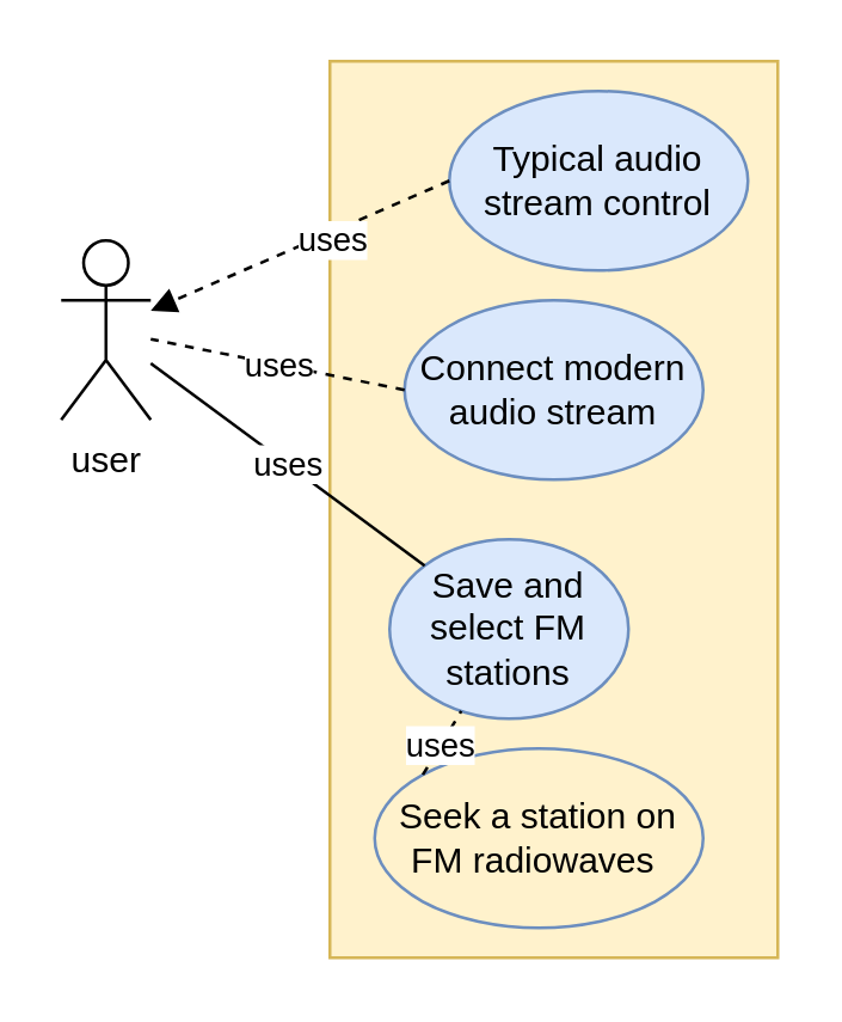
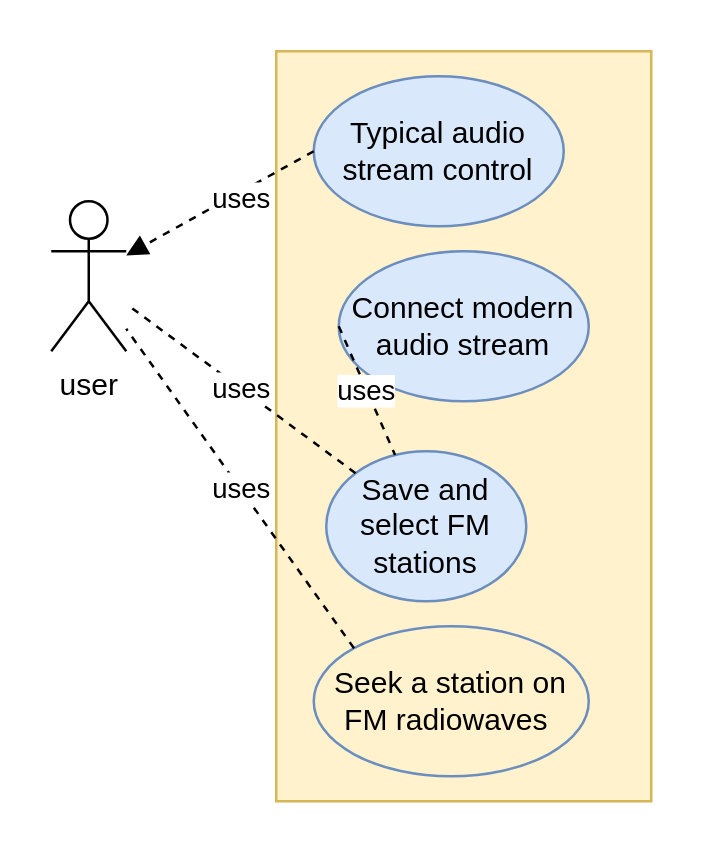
- <mxCell id="4" value="Typical audio stream control" style="ellipse;whiteSpace=wrap;html=1;fillColor=#dae8fc;strokeColor=#6c8ebf;" parent="1" vertex="1"><mxGeometry x="150" y="30" width="100" height="60" as="geometry" /></mxCell>
+ <mxCell id="4" value="Typical audio stream control" style="ellipse;whiteSpace=wrap;html=1;fillColor=#dae8fc;strokeColor=#6c8ebf;" parent="1" vertex="1"><mxGeometry x="125" y="30" width="100" height="60" as="geometry" /></mxCell>
- <mxCell id="10" value="uses" style="endArrow=none;dashed=1;html=1;rounded=0;exitX=0;exitY=0.5;exitDx=0;exitDy=0;" parent="1" source="7" target="3" edge="1"><mxGeometry width="50" height="50" relative="1" as="geometry"><mxPoint x="135" y="70" as="sourcePoint" /><mxPoint x="30" y="113.75" as="targetPoint" /></mxGeometry></mxCell>
+ <mxCell id="10" value="uses" style="endArrow=none;dashed=1;html=1;rounded=0;exitX=0;exitY=0.5;exitDx=0;exitDy=0;" parent="1" source="7" target="5" edge="1"><mxGeometry width="50" height="50" relative="1" as="geometry"><mxPoint x="135" y="70" as="sourcePoint" /><mxPoint x="30" y="113.75" as="targetPoint" /></mxGeometry></mxCell>
- <mxCell id="11" value="uses" style="endArrow=none;dashed=0;html=1;rounded=0;exitX=0;exitY=0;exitDx=0;exitDy=0;" parent="1" source="5" target="3" edge="1"><mxGeometry width="50" height="50" relative="1" as="geometry"><mxPoint x="145" y="140" as="sourcePoint" /><mxPoint x="30" y="122.308" as="targetPoint" /></mxGeometry></mxCell>
+ <mxCell id="11" value="uses" style="endArrow=none;dashed=1;html=1;rounded=0;exitX=0;exitY=0;exitDx=0;exitDy=0;" parent="1" source="5" target="3" edge="1"><mxGeometry width="50" height="50" relative="1" as="geometry"><mxPoint x="145" y="140" as="sourcePoint" /><mxPoint x="30" y="122.308" as="targetPoint" /></mxGeometry></mxCell>
- <mxCell id="12" value="uses" style="endArrow=none;dashed=1;html=1;rounded=0;exitX=0;exitY=0;exitDx=0;exitDy=0;" parent="1" source="6" target="5" edge="1"><mxGeometry width="50" height="50" relative="1" as="geometry"><mxPoint x="151.581" y="198.889" as="sourcePoint" /><mxPoint x="30" y="128.664" as="targetPoint" /></mxGeometry></mxCell>
+ <mxCell id="12" value="uses" style="endArrow=none;dashed=1;html=1;rounded=0;exitX=0;exitY=0;exitDx=0;exitDy=0;" parent="1" source="6" target="3" edge="1"><mxGeometry width="50" height="50" relative="1" as="geometry"><mxPoint x="151.581" y="198.889" as="sourcePoint" /><mxPoint x="30" y="128.664" as="targetPoint" /></mxGeometry></mxCell>
